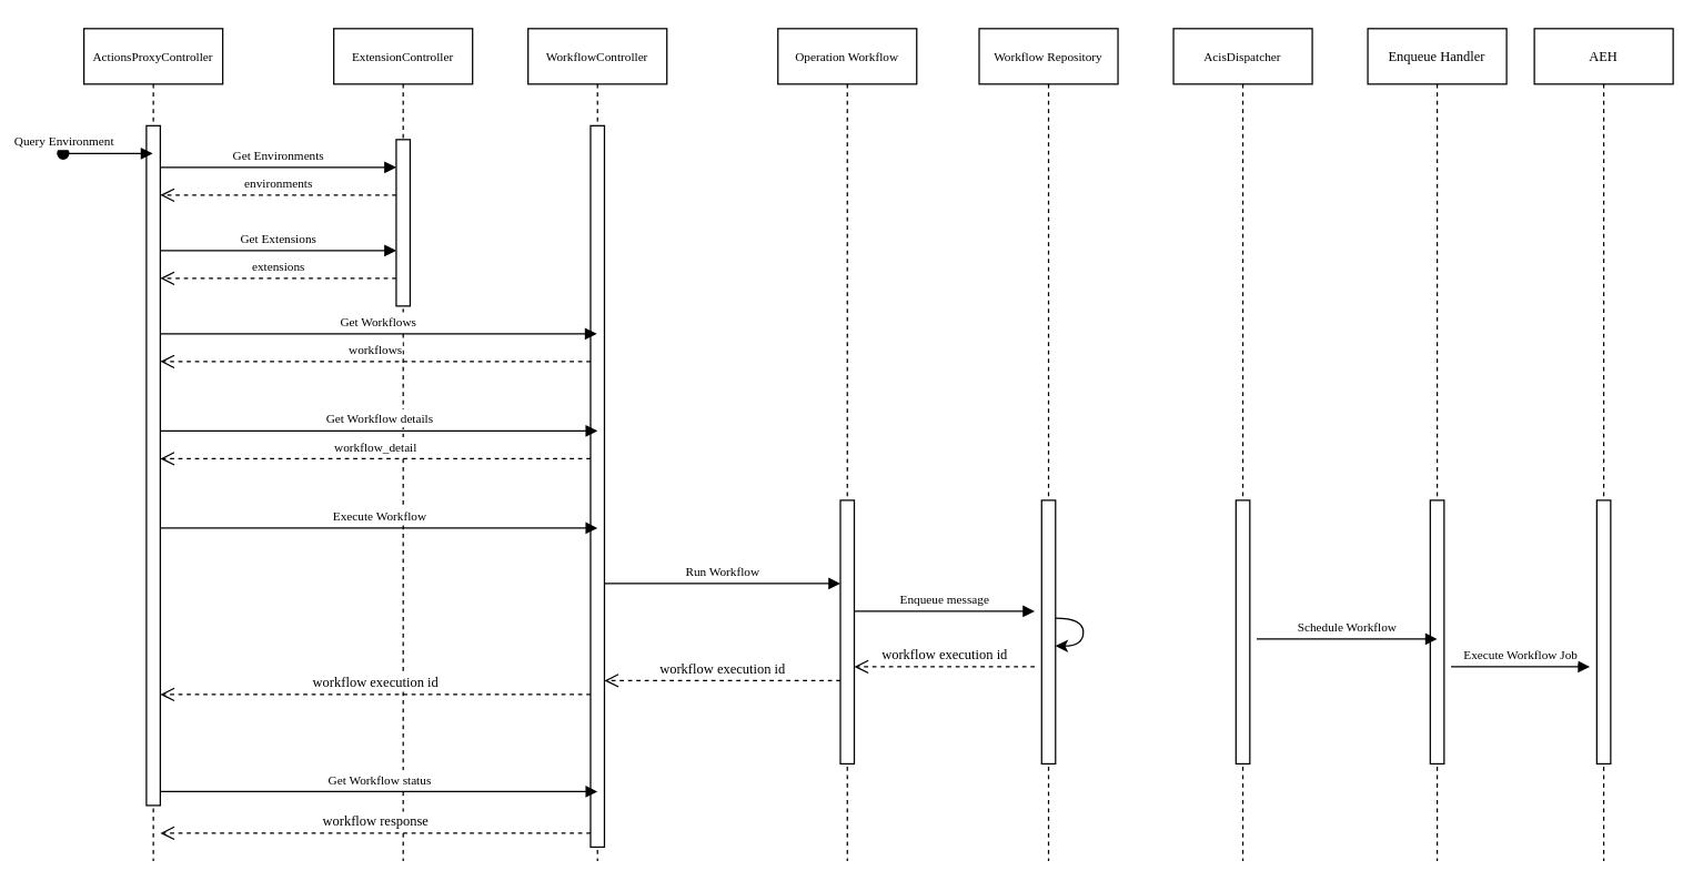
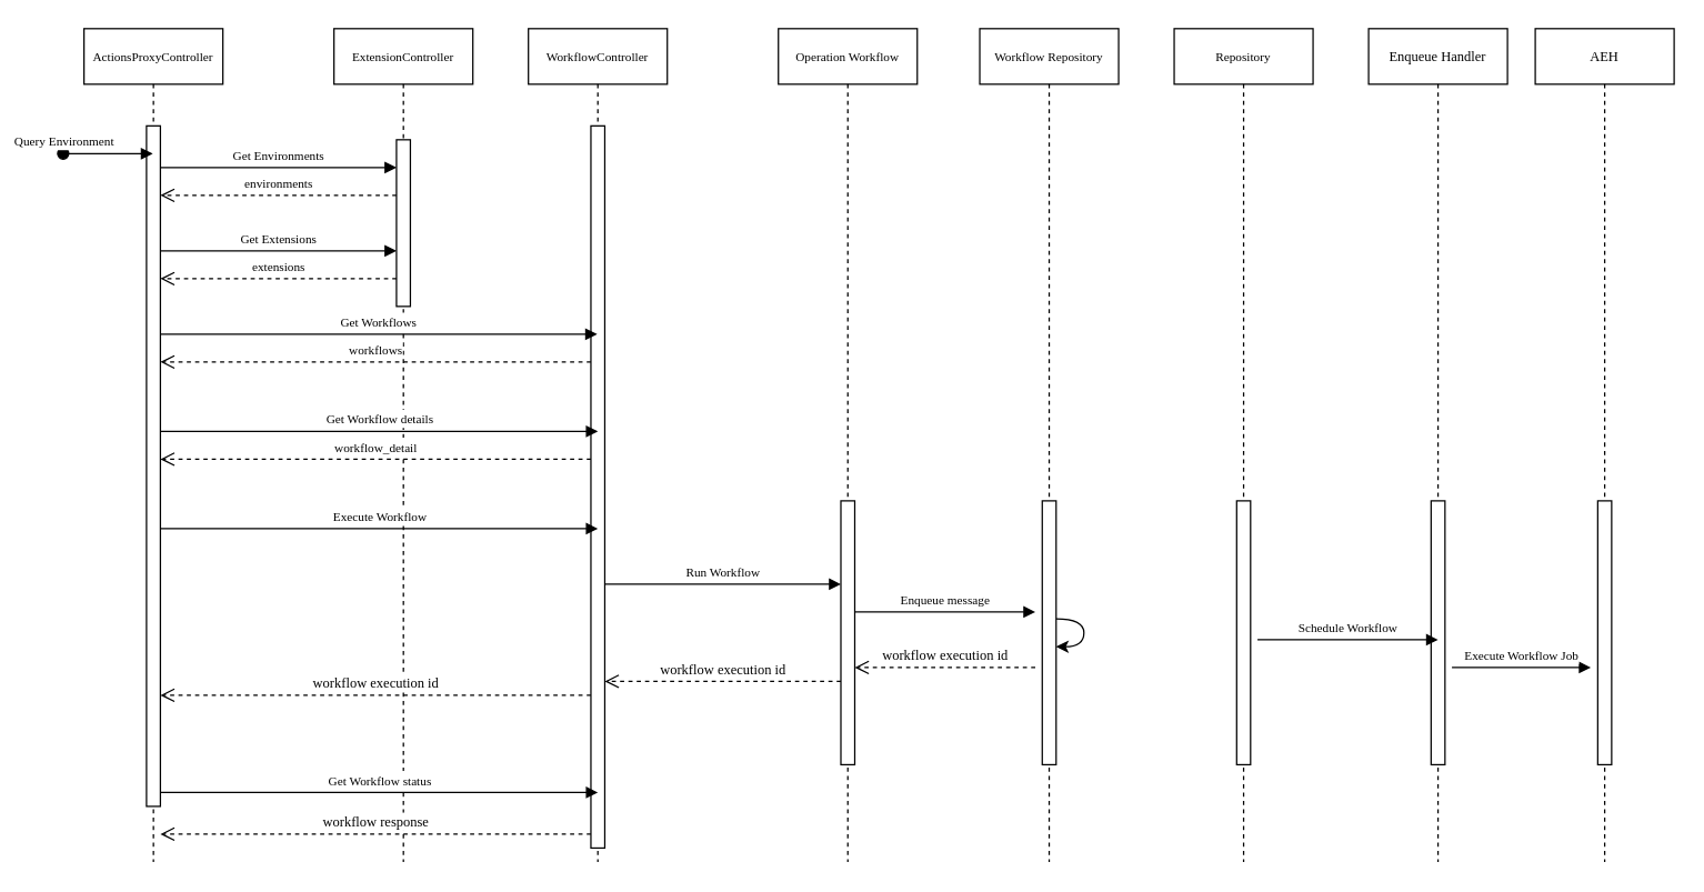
- <mxCell id="28" value="&lt;font style=&quot;font-size: 9px;&quot; face=&quot;Comic Sans MS&quot;&gt;AcisDispatcher&lt;/font&gt;" style="shape=umlLifeline;perimeter=lifelinePerimeter;whiteSpace=wrap;html=1;container=0;dropTarget=0;collapsible=0;recursiveResize=0;outlineConnect=0;portConstraint=eastwest;newEdgeStyle={&quot;edgeStyle&quot;:&quot;elbowEdgeStyle&quot;,&quot;elbow&quot;:&quot;vertical&quot;,&quot;curved&quot;:0,&quot;rounded&quot;:0};" vertex="1" parent="1"><mxGeometry x="820" y="20" width="100" height="600" as="geometry" /></mxCell>
+ <mxCell id="28" value="&lt;font style=&quot;font-size: 9px;&quot; face=&quot;Comic Sans MS&quot;&gt;Repository&lt;/font&gt;" style="shape=umlLifeline;perimeter=lifelinePerimeter;whiteSpace=wrap;html=1;container=0;dropTarget=0;collapsible=0;recursiveResize=0;outlineConnect=0;portConstraint=eastwest;newEdgeStyle={&quot;edgeStyle&quot;:&quot;elbowEdgeStyle&quot;,&quot;elbow&quot;:&quot;vertical&quot;,&quot;curved&quot;:0,&quot;rounded&quot;:0};" vertex="1" parent="1"><mxGeometry x="820" y="20" width="100" height="600" as="geometry" /></mxCell>
